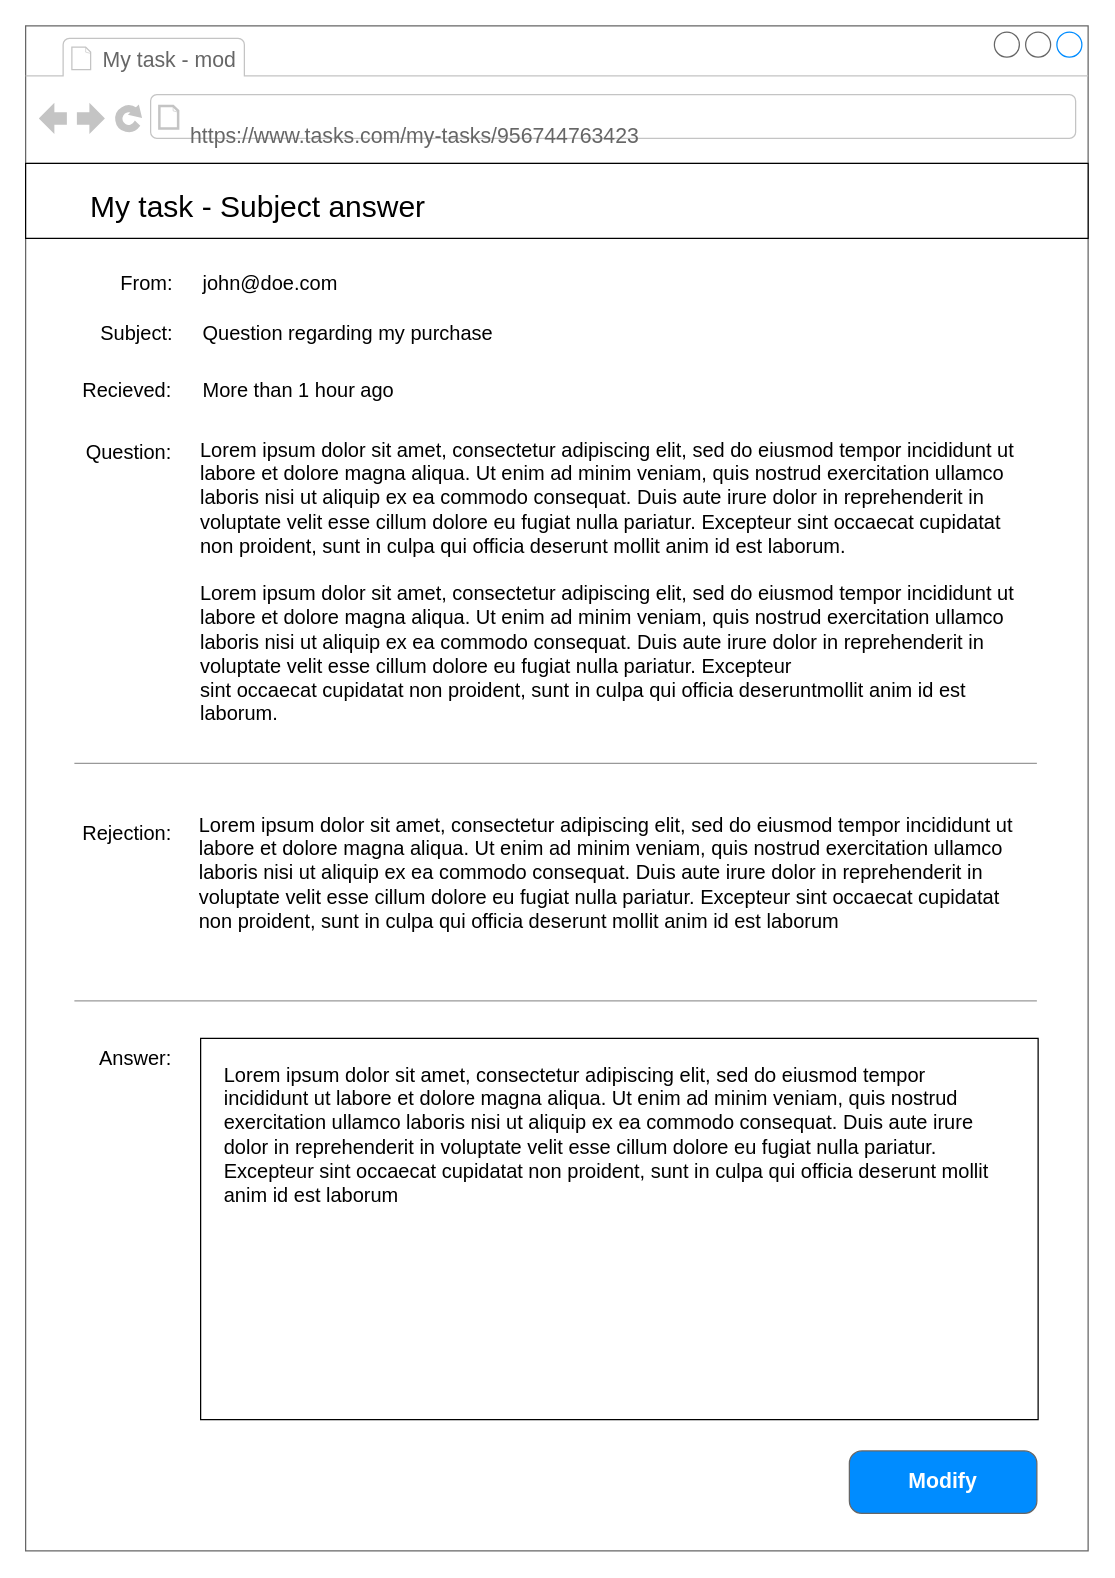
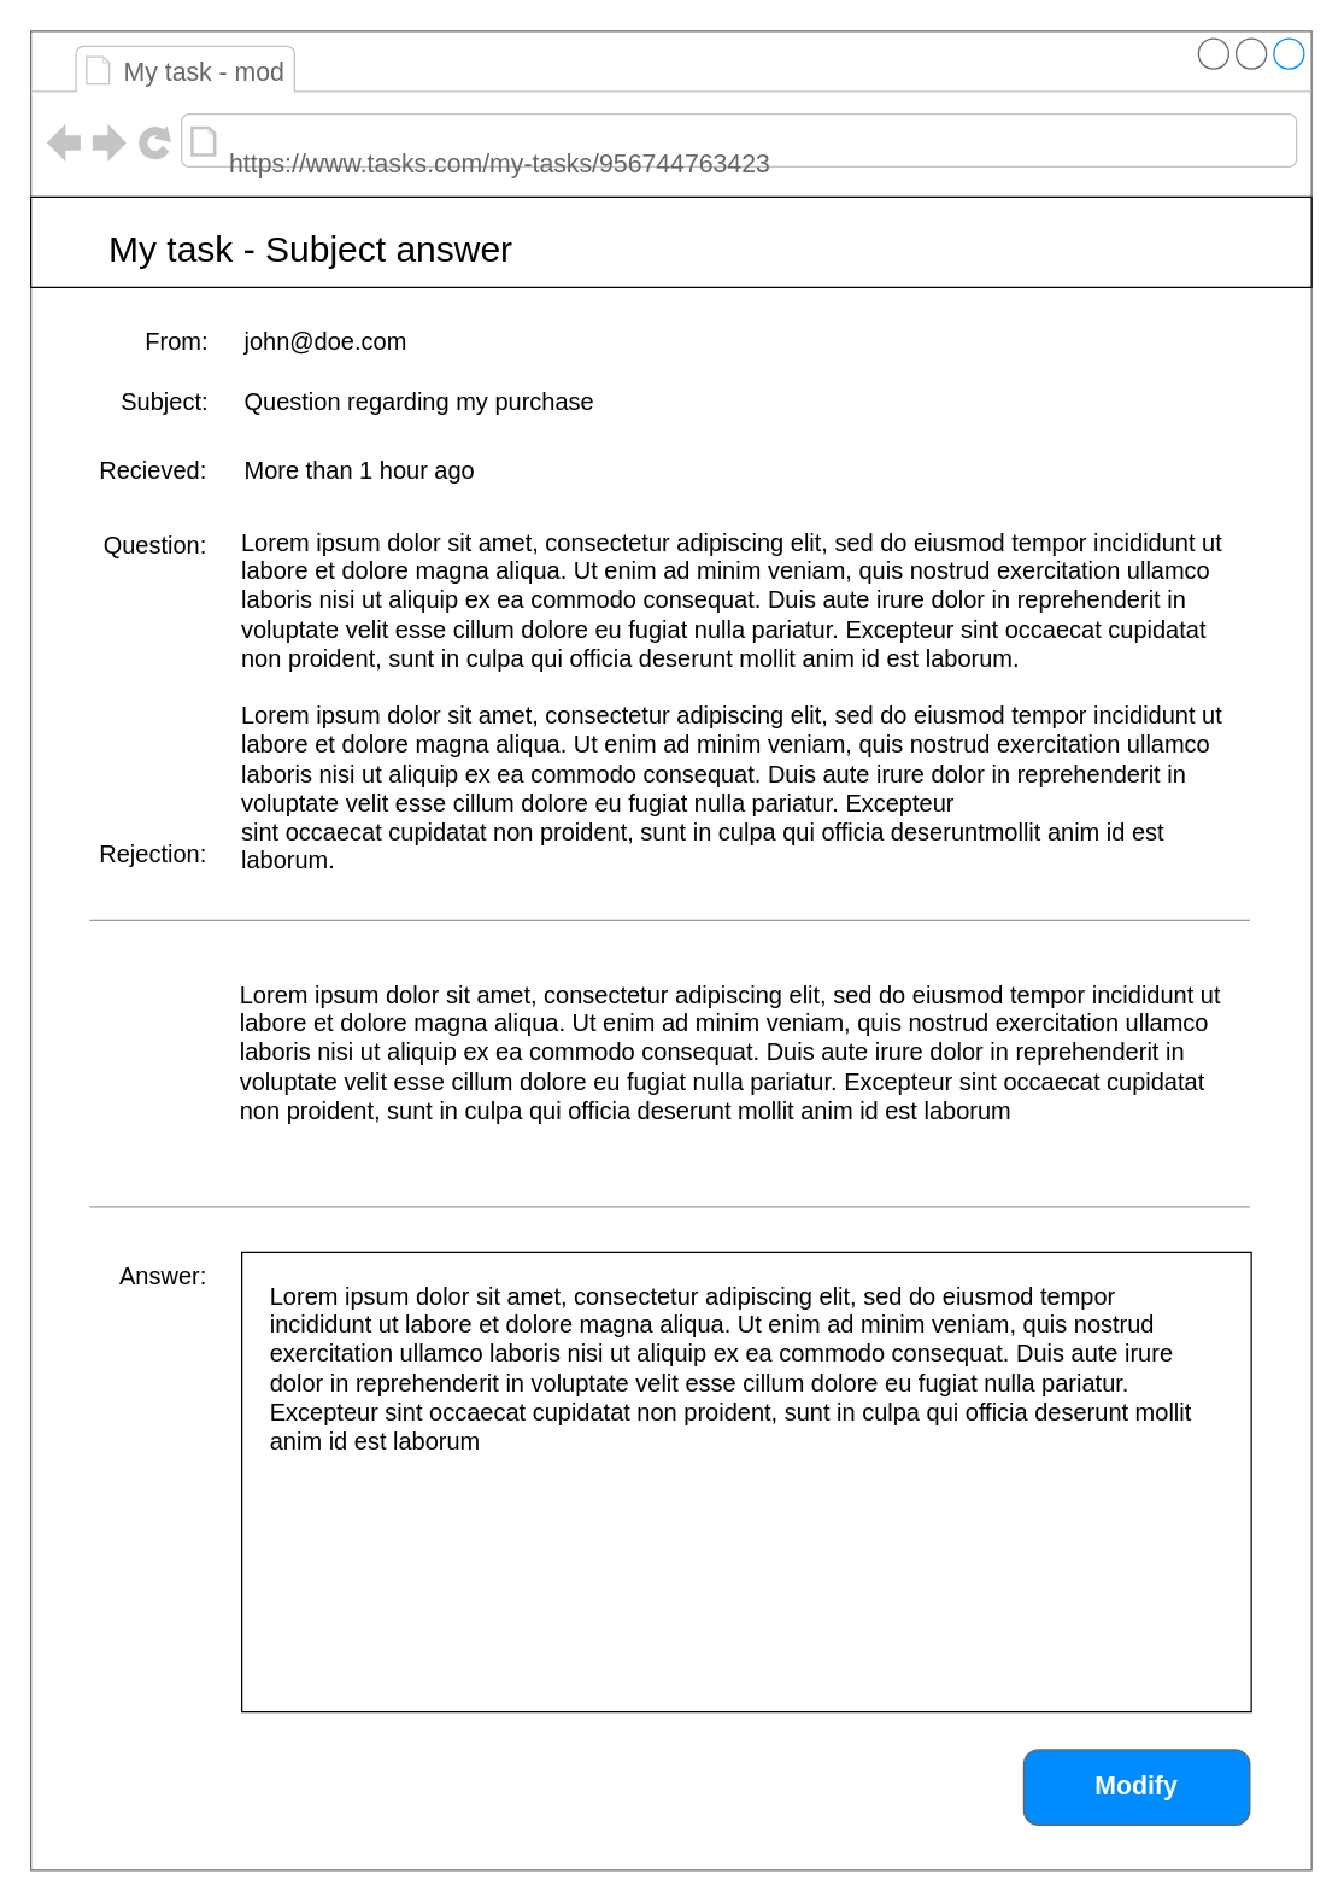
- <mxCell id="17" value="Rejection:" style="text;strokeColor=none;fillColor=none;align=right;verticalAlign=top;whiteSpace=wrap;rounded=0;fontSize=16;" parent="1" vertex="1"><mxGeometry x="59" y="650" width="80" height="40" as="geometry" /></mxCell>
+ <mxCell id="17" value="Rejection:" style="text;strokeColor=none;fillColor=none;align=right;verticalAlign=top;whiteSpace=wrap;rounded=0;fontSize=16;" parent="1" vertex="1"><mxGeometry x="59" y="550" width="80" height="40" as="geometry" /></mxCell>
